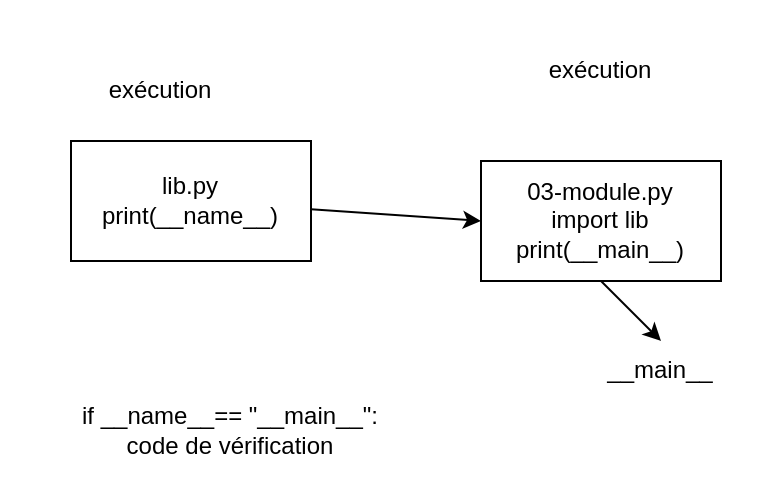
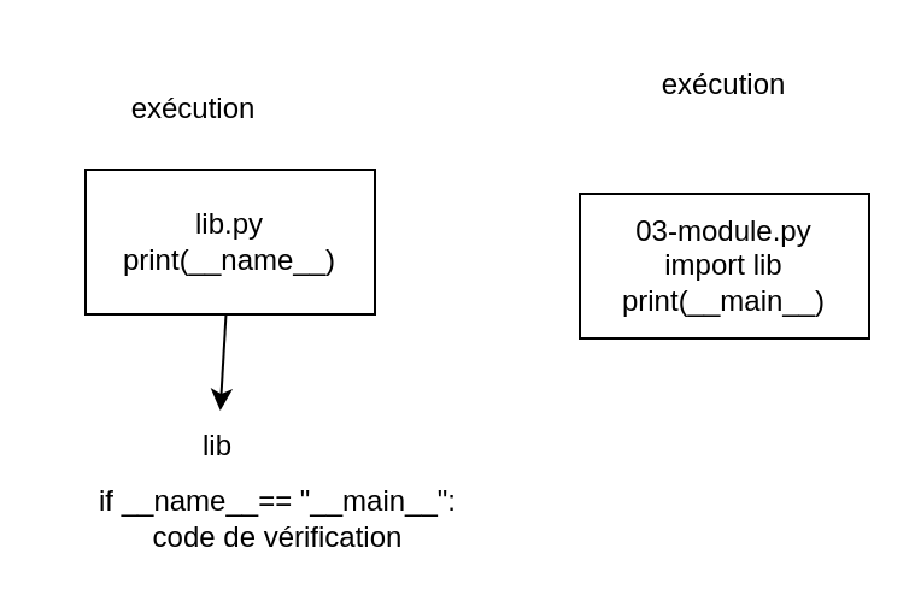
- <mxCell id="2" style="edgeStyle=none;html=1;entryX=0;entryY=0.5;entryDx=0;entryDy=0;" edge="1" parent="1" source="4" target="6"><mxGeometry relative="1" as="geometry" /></mxCell>
+ <mxCell id="3" style="edgeStyle=none;html=1;" edge="1" parent="1" source="4" target="8"><mxGeometry relative="1" as="geometry" /></mxCell>
- <mxCell id="5" style="edgeStyle=none;html=1;exitX=0.5;exitY=1;exitDx=0;exitDy=0;entryX=0.5;entryY=0;entryDx=0;entryDy=0;" edge="1" parent="1" source="6" target="9"><mxGeometry relative="1" as="geometry" /></mxCell>
+ <mxCell id="8" value="lib" style="text;html=1;strokeColor=none;fillColor=none;align=center;verticalAlign=middle;whiteSpace=wrap;rounded=0;" vertex="1" parent="1"><mxGeometry x="60" y="170" width="60" height="30" as="geometry" /></mxCell>
- <mxCell id="9" value="__main__" style="text;html=1;strokeColor=none;fillColor=none;align=center;verticalAlign=middle;whiteSpace=wrap;rounded=0;" vertex="1" parent="1"><mxGeometry x="300" y="170" width="60" height="30" as="geometry" /></mxCell>
